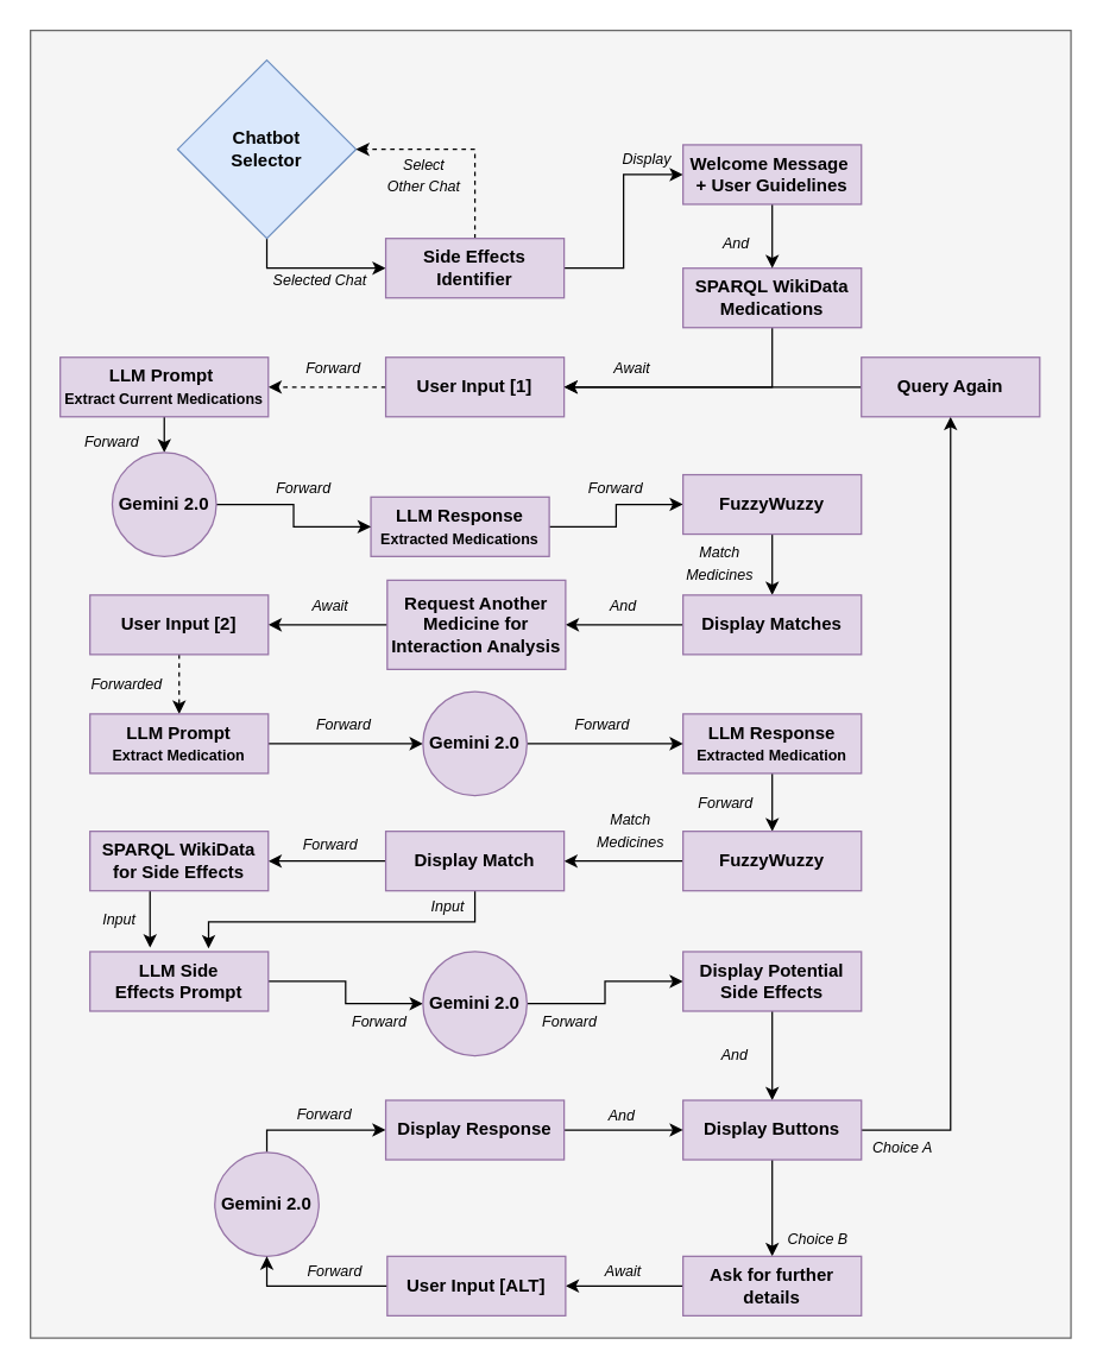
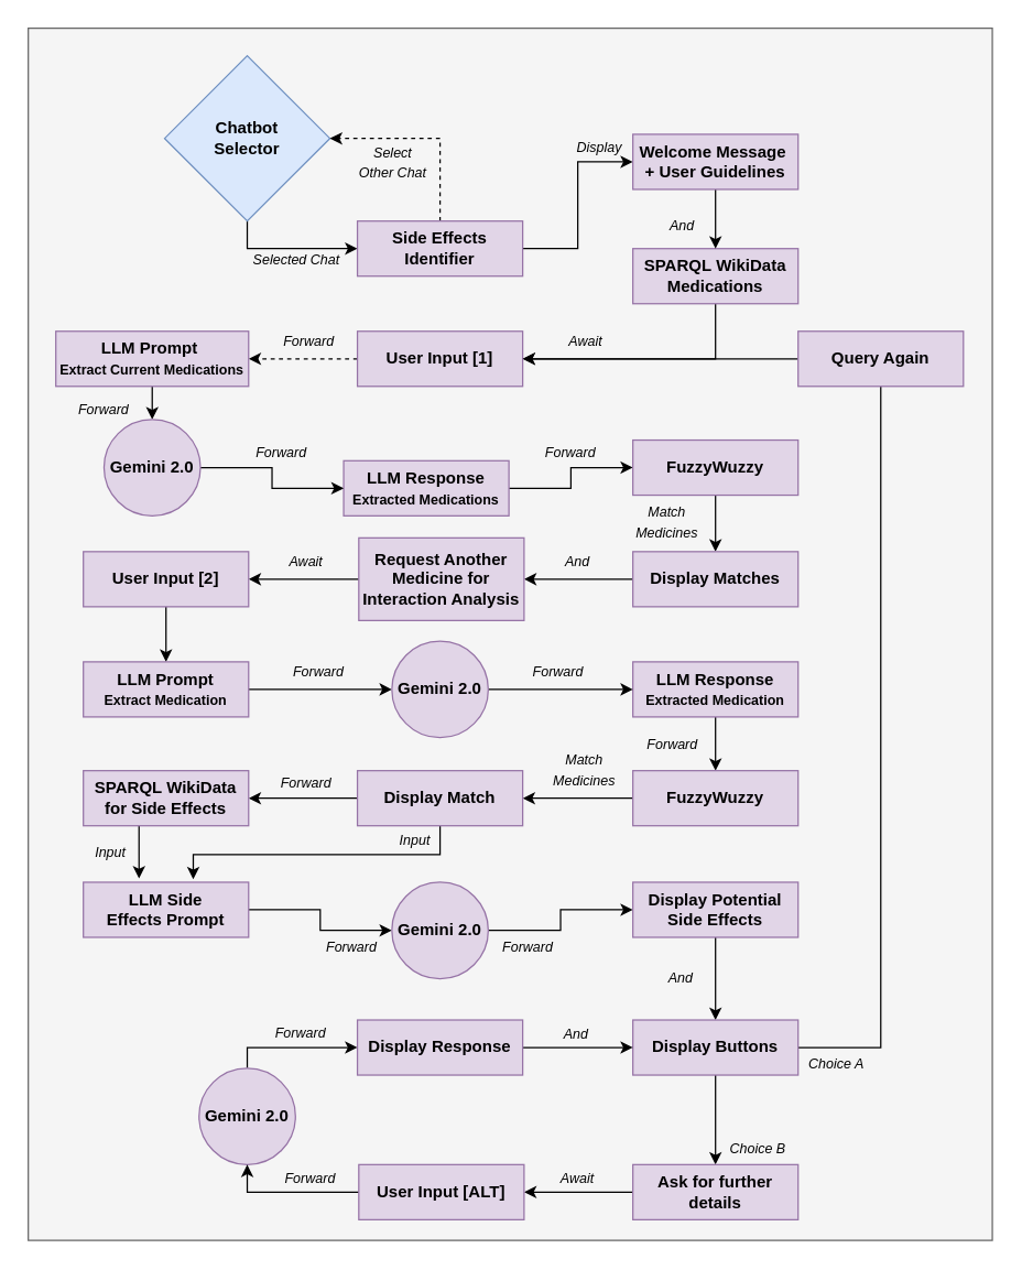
- <mxCell id="57" style="edgeStyle=orthogonalEdgeStyle;rounded=0;orthogonalLoop=1;jettySize=auto;html=1;entryX=0.5;entryY=1;entryDx=0;entryDy=0;" edge="1" parent="1" source="58" target="60"><mxGeometry relative="1" as="geometry"><Array as="points"><mxPoint x="639" y="760" /></Array></mxGeometry></mxCell>
+ <mxCell id="57" style="edgeStyle=orthogonalEdgeStyle;rounded=0;orthogonalLoop=1;jettySize=auto;html=1;entryX=0.5;entryY=1;entryDx=0;entryDy=0;endArrow=none;" edge="1" parent="1" source="58" target="60"><mxGeometry relative="1" as="geometry"><Array as="points"><mxPoint x="639" y="760" /></Array></mxGeometry></mxCell>
- <mxCell id="35" style="edgeStyle=orthogonalEdgeStyle;rounded=0;orthogonalLoop=1;jettySize=auto;html=1;entryX=0.5;entryY=0;entryDx=0;entryDy=0;dashed=1;" edge="1" parent="1" source="36" target="38"><mxGeometry relative="1" as="geometry" /></mxCell>
+ <mxCell id="35" style="edgeStyle=orthogonalEdgeStyle;rounded=0;orthogonalLoop=1;jettySize=auto;html=1;entryX=0.5;entryY=0;entryDx=0;entryDy=0;" edge="1" parent="1" source="36" target="38"><mxGeometry relative="1" as="geometry" /></mxCell>
- <mxCell id="70" value="&lt;i style=&quot;border-color: var(--border-color); font-size: 10px;&quot;&gt;Forwarded&lt;/i&gt;" style="text;html=1;strokeColor=none;fillColor=none;align=center;verticalAlign=middle;whiteSpace=wrap;rounded=0;" vertex="1" parent="1"><mxGeometry x="50" y="443" width="70" height="34" as="geometry" /></mxCell>
